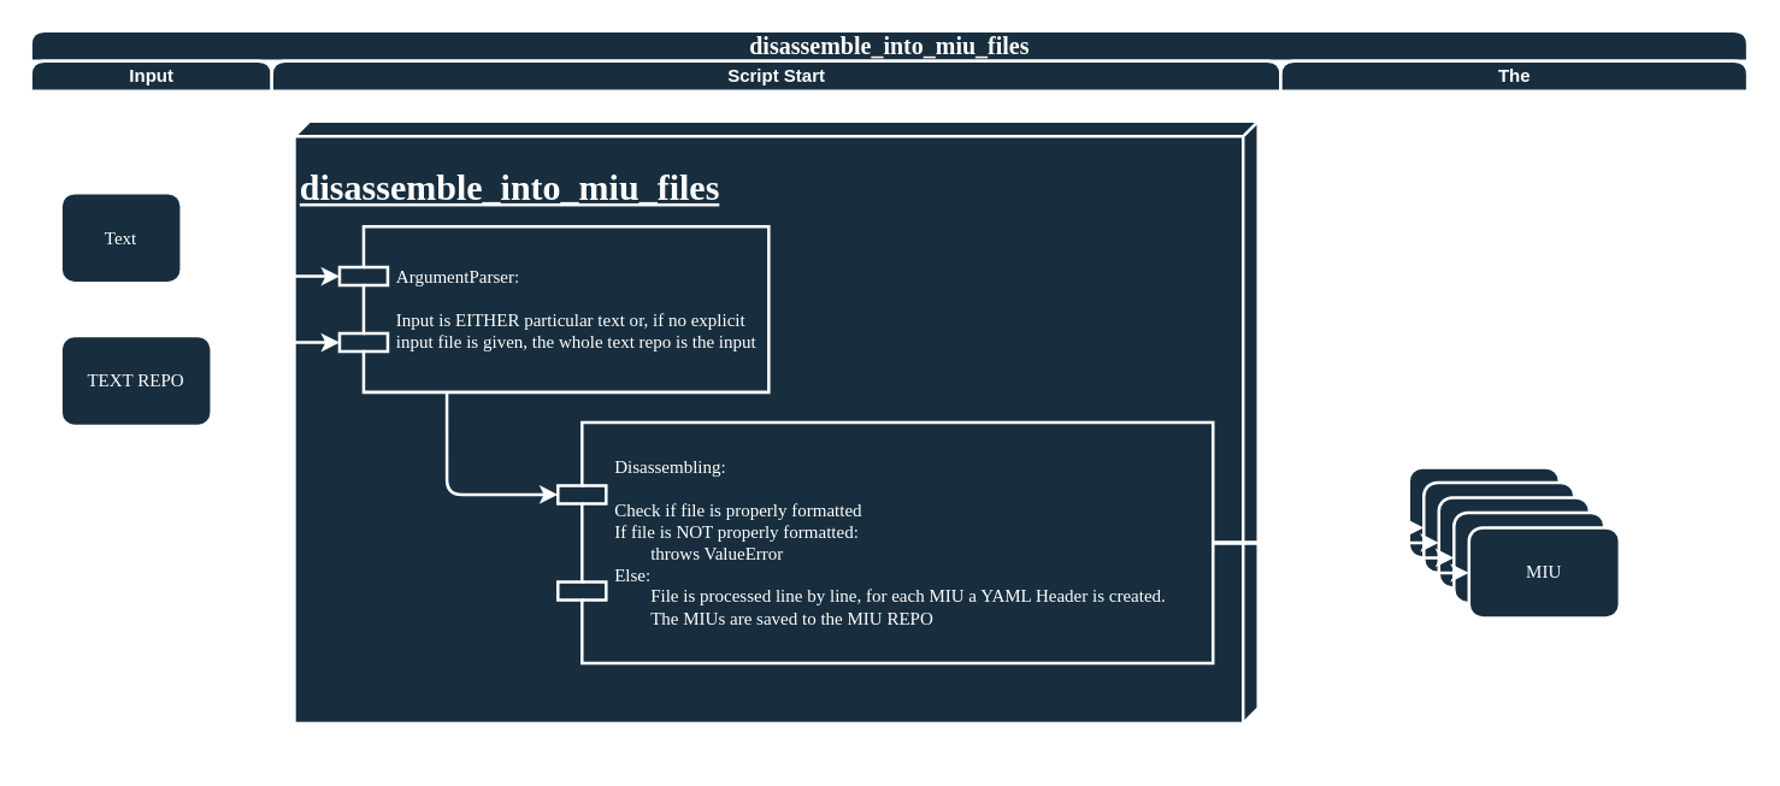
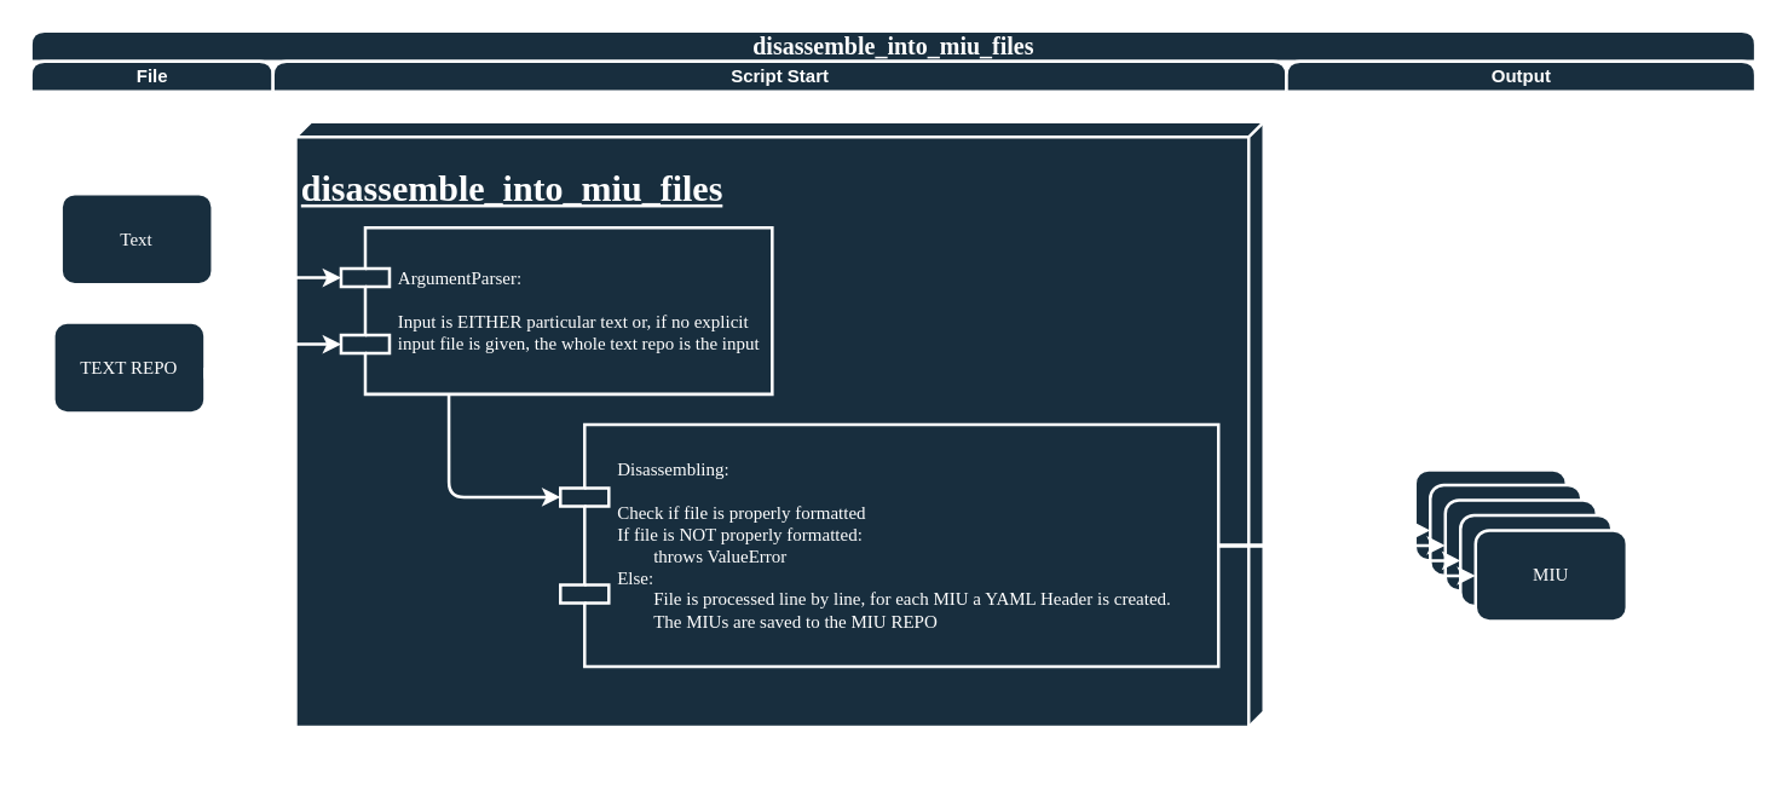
- <mxCell id="3" value="Input" style="swimlane;html=1;startSize=20;rounded=1;labelBackgroundColor=none;strokeWidth=2;fillColor=#182E3E;strokeColor=#FFFFFF;fontColor=#FFFFFF;" vertex="1" parent="2"><mxGeometry y="20" width="160" height="460" as="geometry" /></mxCell>
+ <mxCell id="3" value="File" style="swimlane;html=1;startSize=20;rounded=1;labelBackgroundColor=none;strokeWidth=2;fillColor=#182E3E;strokeColor=#FFFFFF;fontColor=#FFFFFF;" vertex="1" parent="2"><mxGeometry y="20" width="160" height="460" as="geometry" /></mxCell>
- <mxCell id="13" value="The" style="swimlane;html=1;startSize=20;rounded=1;labelBackgroundColor=none;strokeWidth=2;fillColor=#182E3E;strokeColor=#FFFFFF;fontColor=#FFFFFF;" vertex="1" parent="2"><mxGeometry x="830" y="20" width="310" height="460" as="geometry" /></mxCell>
+ <mxCell id="13" value="Output" style="swimlane;html=1;startSize=20;rounded=1;labelBackgroundColor=none;strokeWidth=2;fillColor=#182E3E;strokeColor=#FFFFFF;fontColor=#FFFFFF;" vertex="1" parent="2"><mxGeometry x="830" y="20" width="310" height="460" as="geometry" /></mxCell>
- <mxCell id="4" value="&lt;font style=&quot;font-size: 12px;&quot;&gt;Text&lt;/font&gt;" style="rounded=1;whiteSpace=wrap;html=1;shadow=0;labelBackgroundColor=none;strokeWidth=2;fontFamily=Verdana;fontSize=8;align=center;fillColor=#182E3E;strokeColor=#FFFFFF;fontColor=#FFFFFF;" vertex="1" parent="3"><mxGeometry x="20" y="87.5" width="80" height="60" as="geometry" /></mxCell>
+ <mxCell id="4" value="&lt;font style=&quot;font-size: 12px;&quot;&gt;Text&lt;/font&gt;" style="rounded=1;whiteSpace=wrap;html=1;shadow=0;labelBackgroundColor=none;strokeWidth=2;fontFamily=Verdana;fontSize=8;align=center;fillColor=#182E3E;strokeColor=#FFFFFF;fontColor=#FFFFFF;" vertex="1" parent="3"><mxGeometry x="20" y="87.5" width="100" height="60" as="geometry" /></mxCell>
- <mxCell id="5" value="&lt;font style=&quot;font-size: 12px;&quot;&gt;TEXT REPO&lt;/font&gt;" style="rounded=1;whiteSpace=wrap;html=1;shadow=0;labelBackgroundColor=none;strokeWidth=2;fontFamily=Verdana;fontSize=8;align=center;fillColor=#182E3E;strokeColor=#FFFFFF;fontColor=#FFFFFF;" vertex="1" parent="3"><mxGeometry x="20" y="182.5" width="100" height="60" as="geometry" /></mxCell>
+ <mxCell id="5" value="&lt;font style=&quot;font-size: 12px;&quot;&gt;TEXT REPO&lt;/font&gt;" style="rounded=1;whiteSpace=wrap;html=1;shadow=0;labelBackgroundColor=none;strokeWidth=2;fontFamily=Verdana;fontSize=8;align=center;fillColor=#182E3E;strokeColor=#FFFFFF;fontColor=#FFFFFF;" vertex="1" parent="3"><mxGeometry x="15" y="172.5" width="100" height="60" as="geometry" /></mxCell>
